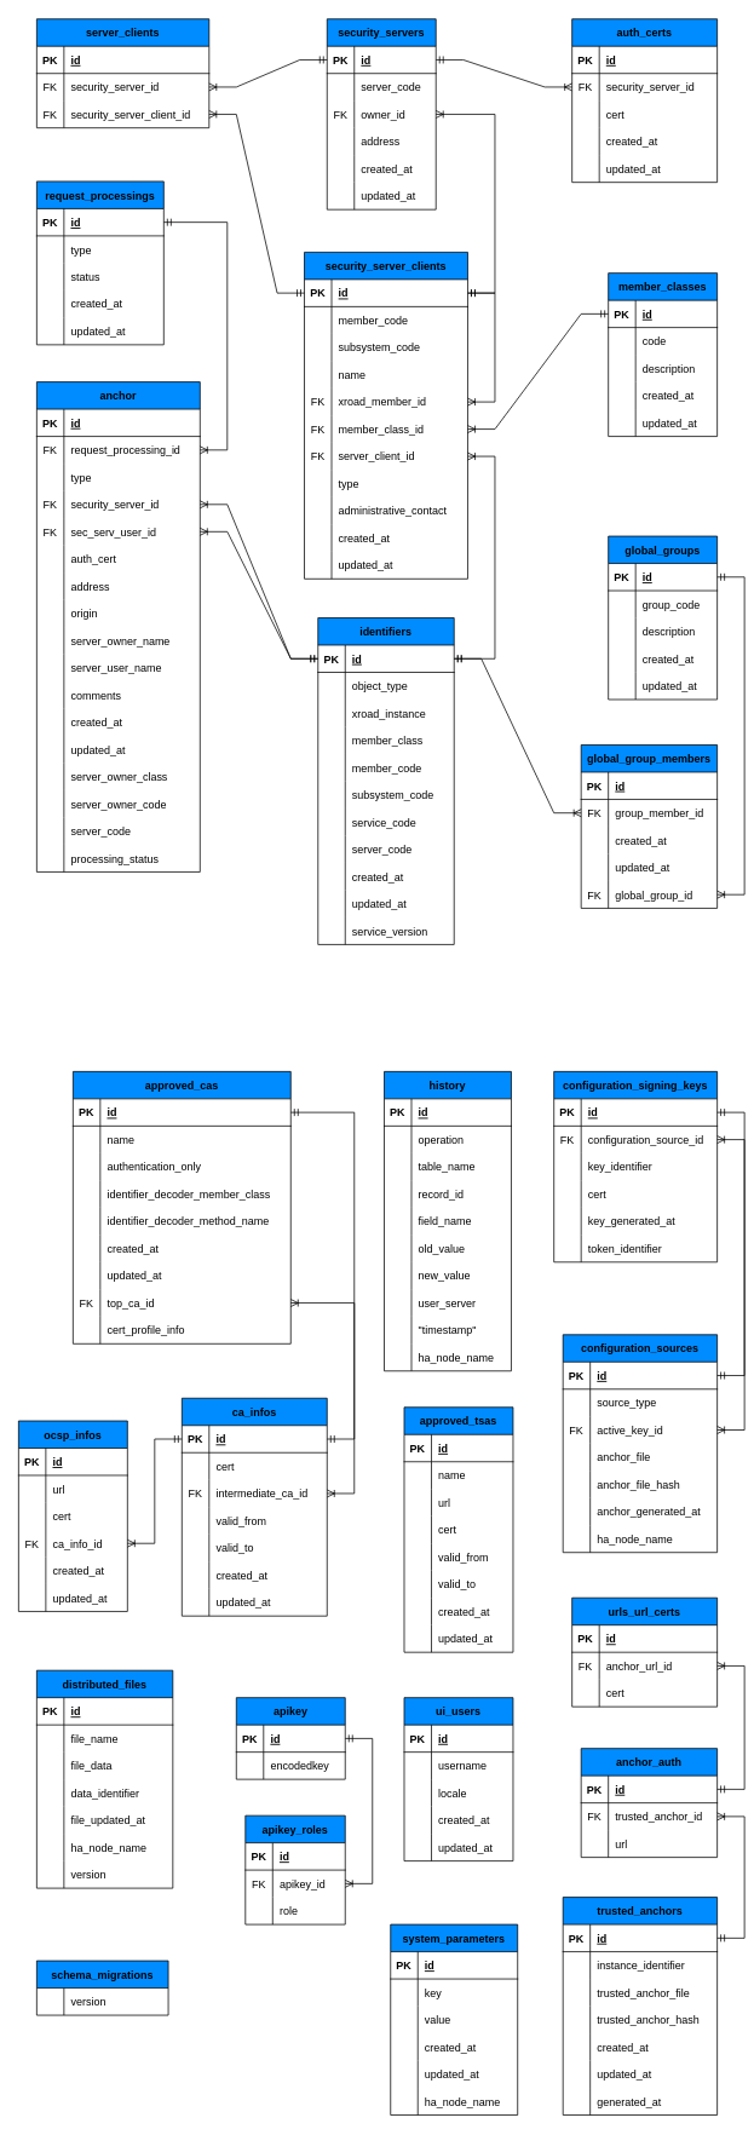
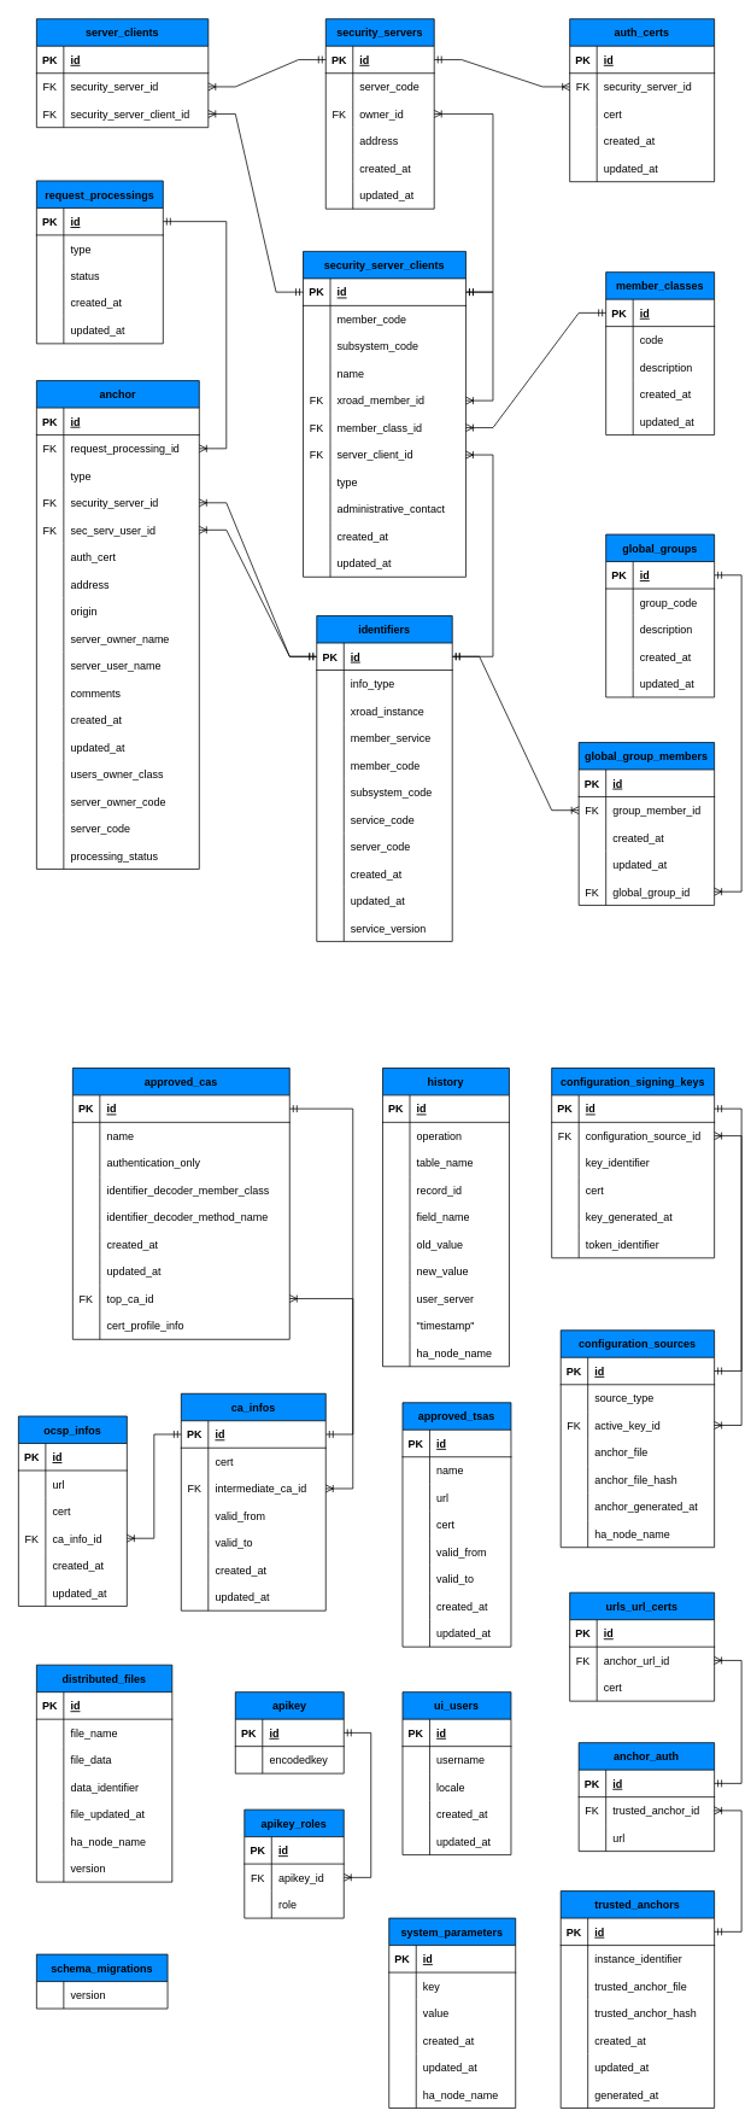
- <mxCell id="24" value="object_type " style="shape=partialRectangle;overflow=hidden;connectable=0;fillColor=none;align=left;strokeColor=inherit;top=0;left=0;bottom=0;right=0;spacingLeft=6;" parent="22" vertex="1"><mxGeometry x="30" width="120" height="30" as="geometry"><mxRectangle width="120" height="30" as="alternateBounds" /></mxGeometry></mxCell>
+ <mxCell id="24" value="info_type " style="shape=partialRectangle;overflow=hidden;connectable=0;fillColor=none;align=left;strokeColor=inherit;top=0;left=0;bottom=0;right=0;spacingLeft=6;" parent="22" vertex="1"><mxGeometry x="30" width="120" height="30" as="geometry"><mxRectangle width="120" height="30" as="alternateBounds" /></mxGeometry></mxCell>
- <mxCell id="30" value="member_class " style="shape=partialRectangle;overflow=hidden;connectable=0;fillColor=none;align=left;strokeColor=inherit;top=0;left=0;bottom=0;right=0;spacingLeft=6;" parent="28" vertex="1"><mxGeometry x="30" width="120" height="30" as="geometry"><mxRectangle width="120" height="30" as="alternateBounds" /></mxGeometry></mxCell>
+ <mxCell id="30" value="member_service " style="shape=partialRectangle;overflow=hidden;connectable=0;fillColor=none;align=left;strokeColor=inherit;top=0;left=0;bottom=0;right=0;spacingLeft=6;" parent="28" vertex="1"><mxGeometry x="30" width="120" height="30" as="geometry"><mxRectangle width="120" height="30" as="alternateBounds" /></mxGeometry></mxCell>
- <mxCell id="161" value="server_owner_class " style="shape=partialRectangle;overflow=hidden;connectable=0;fillColor=none;align=left;strokeColor=inherit;top=0;left=0;bottom=0;right=0;spacingLeft=6;" parent="159" vertex="1"><mxGeometry x="30" width="150" height="30" as="geometry"><mxRectangle width="150" height="30" as="alternateBounds" /></mxGeometry></mxCell>
+ <mxCell id="161" value="users_owner_class " style="shape=partialRectangle;overflow=hidden;connectable=0;fillColor=none;align=left;strokeColor=inherit;top=0;left=0;bottom=0;right=0;spacingLeft=6;" parent="159" vertex="1"><mxGeometry x="30" width="150" height="30" as="geometry"><mxRectangle width="150" height="30" as="alternateBounds" /></mxGeometry></mxCell>
